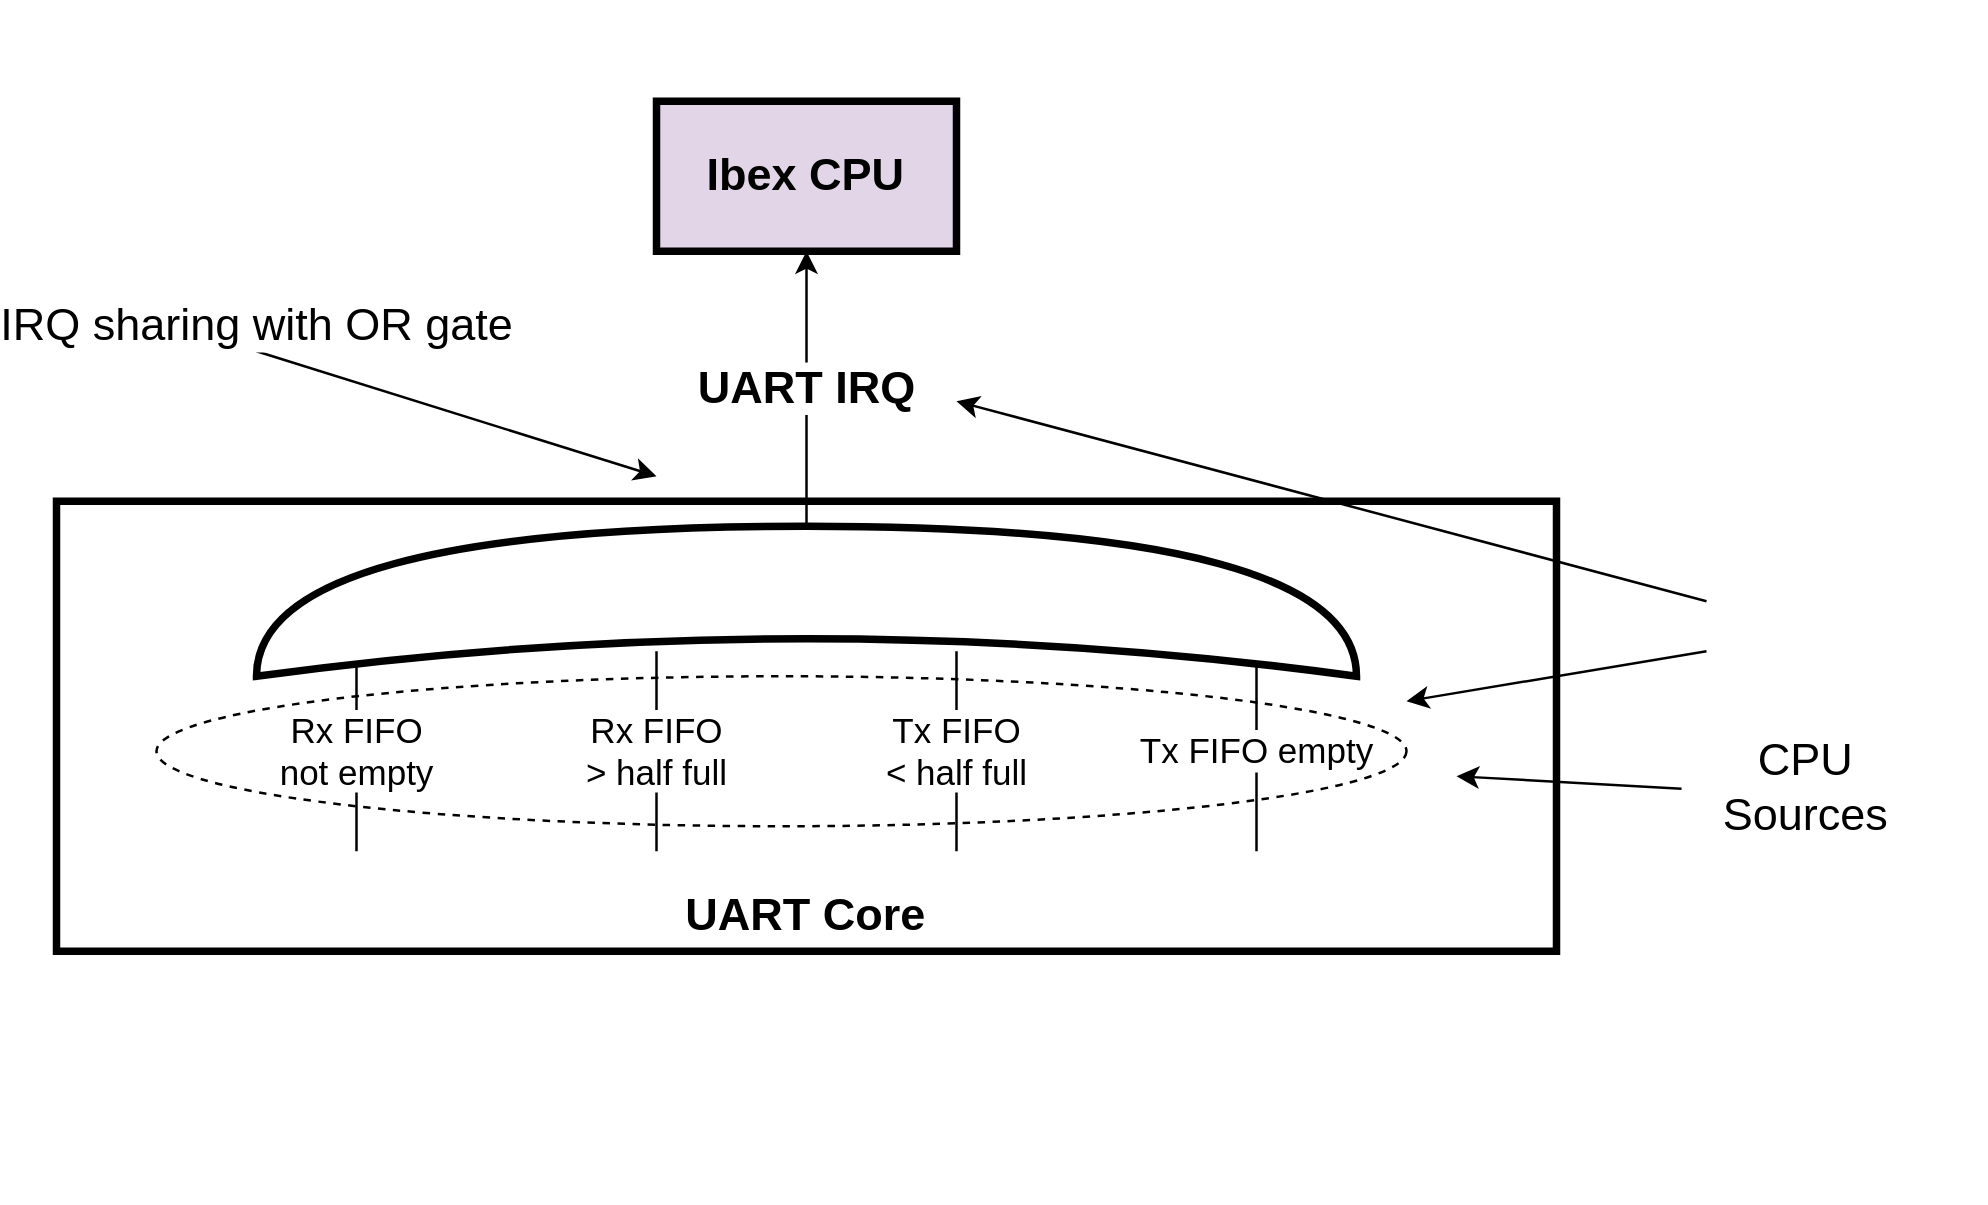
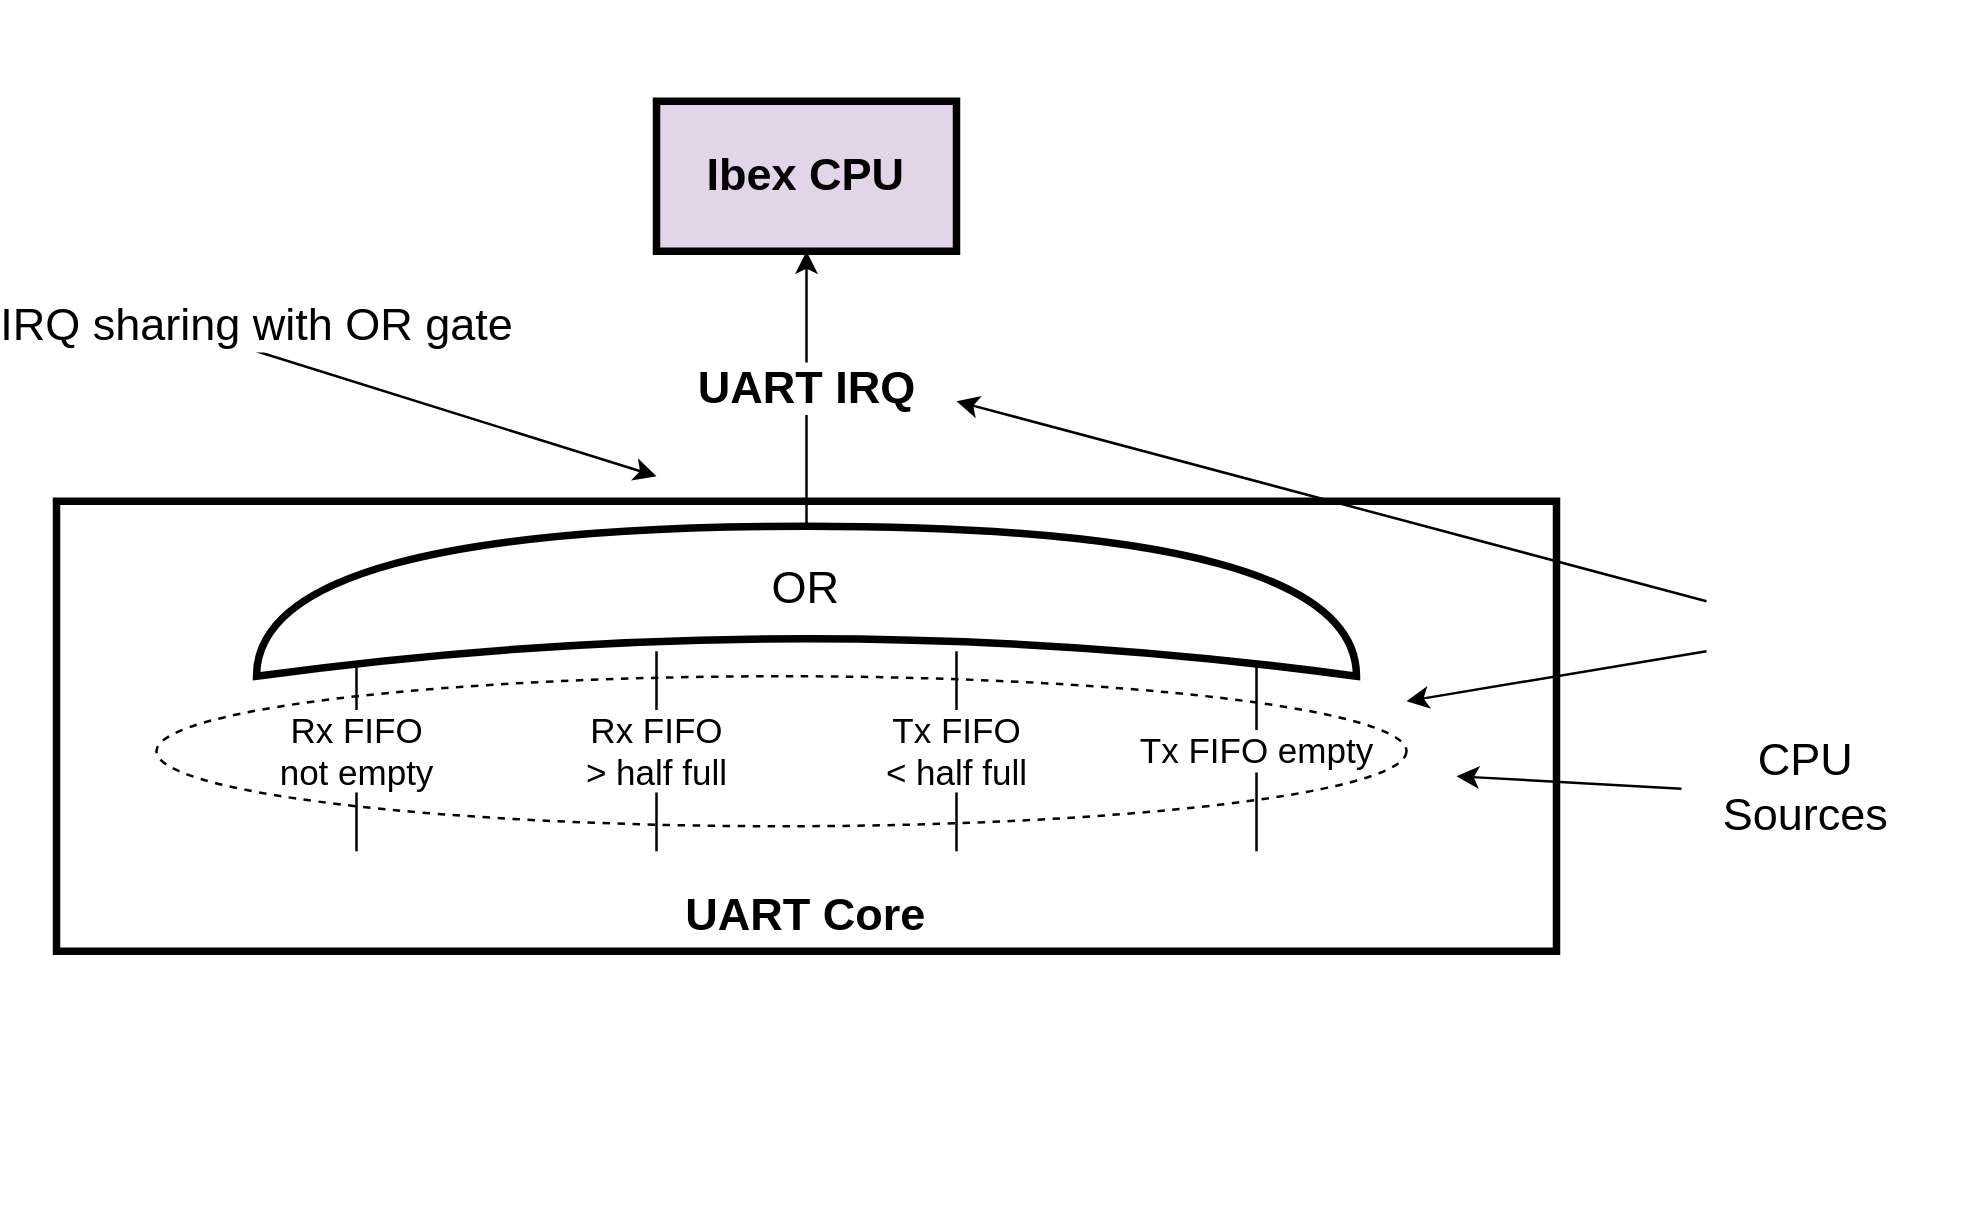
+ <mxCell id="8" value="OR" style="text;html=1;align=center;verticalAlign=middle;whiteSpace=wrap;rounded=0;fontSize=18;" parent="1" vertex="1"><mxGeometry x="290" y="220" width="60" height="30" as="geometry" /></mxCell>
